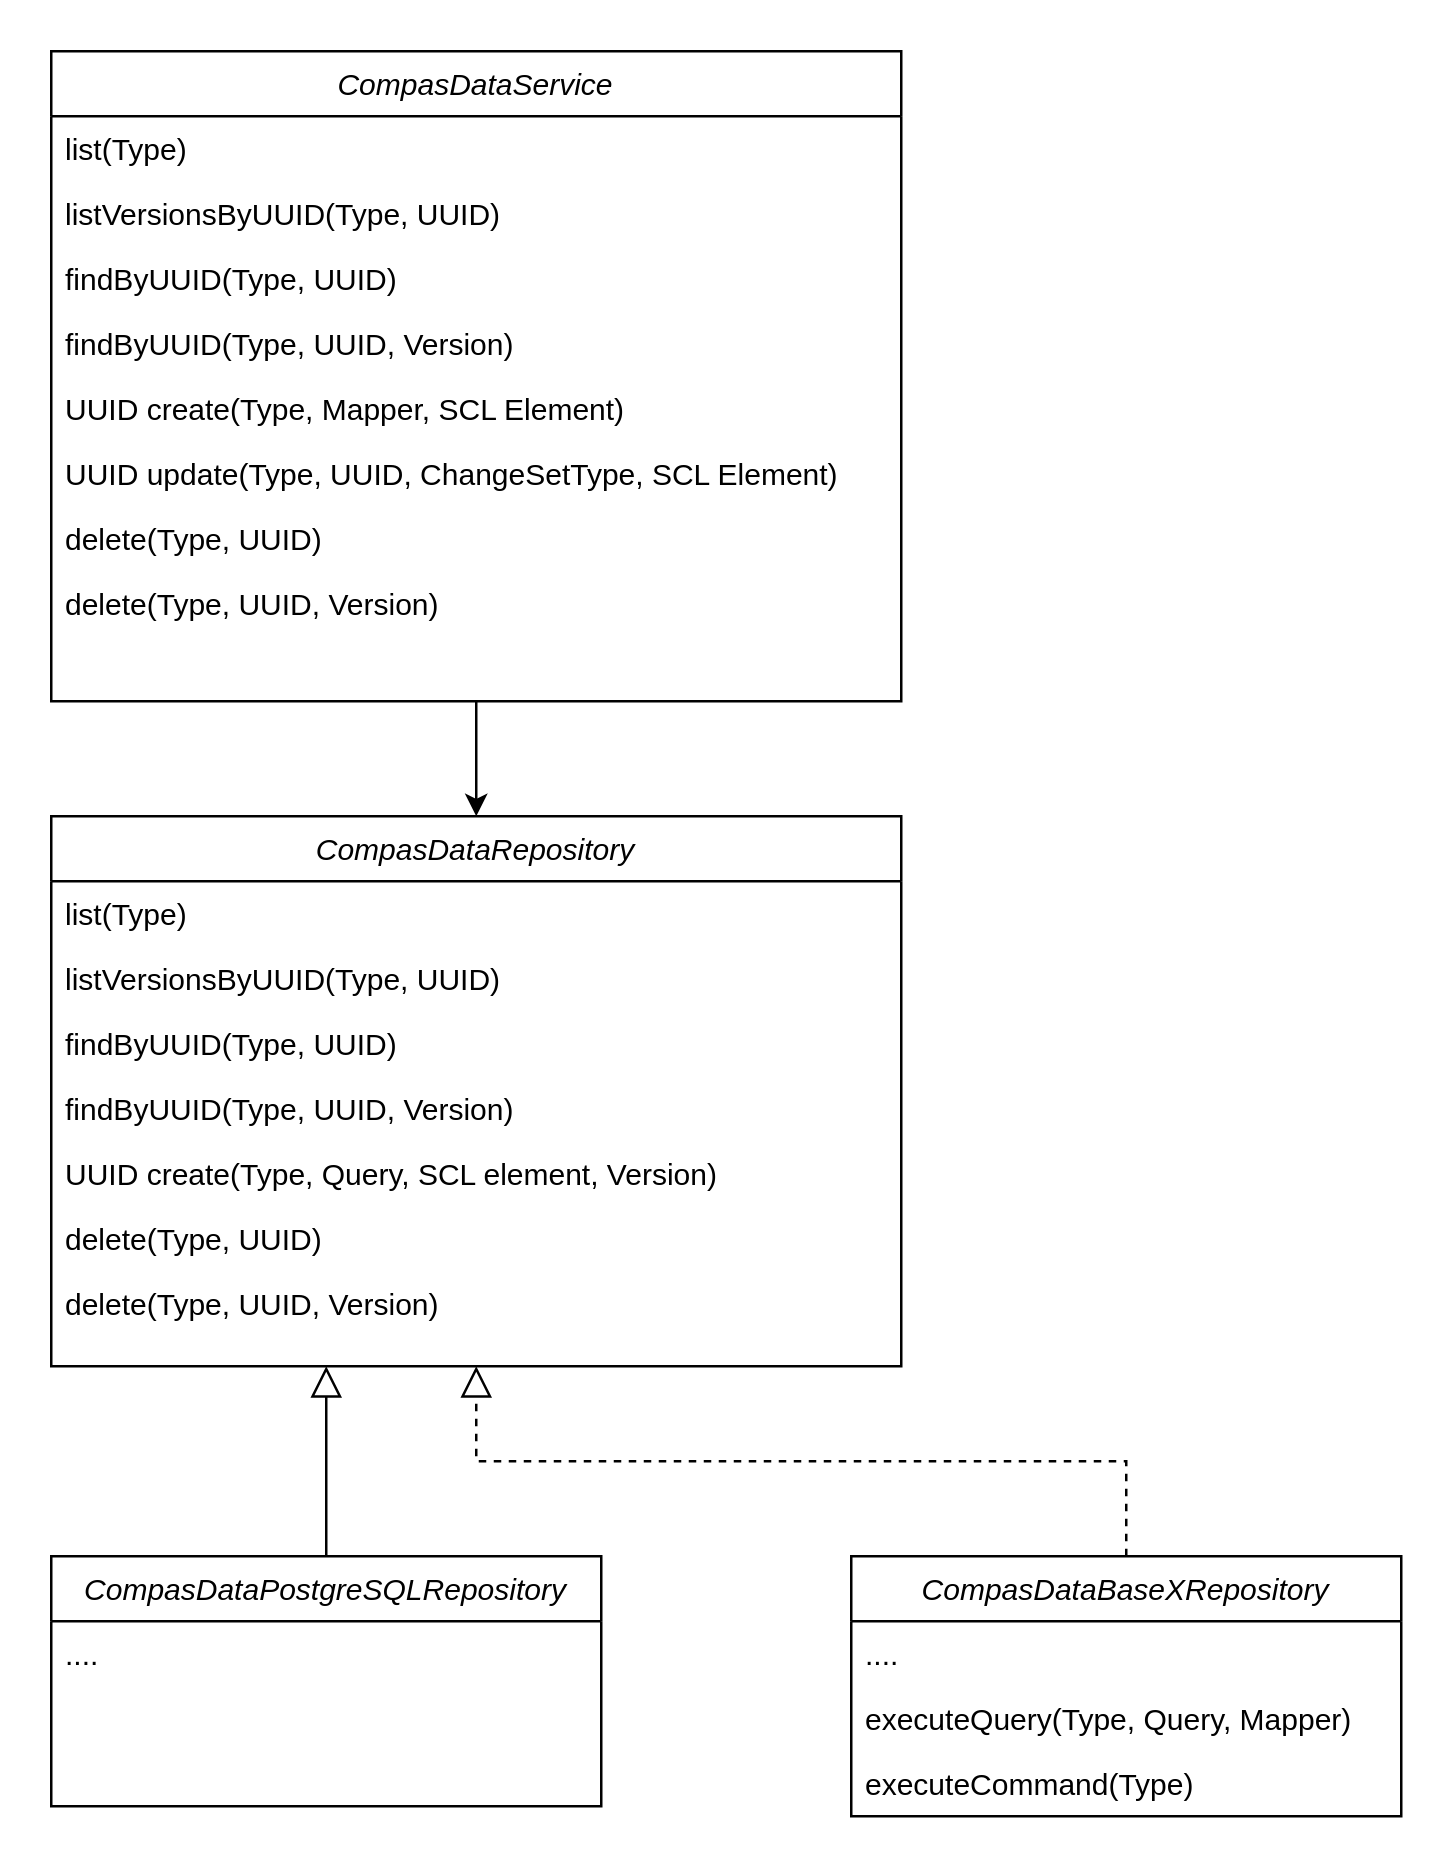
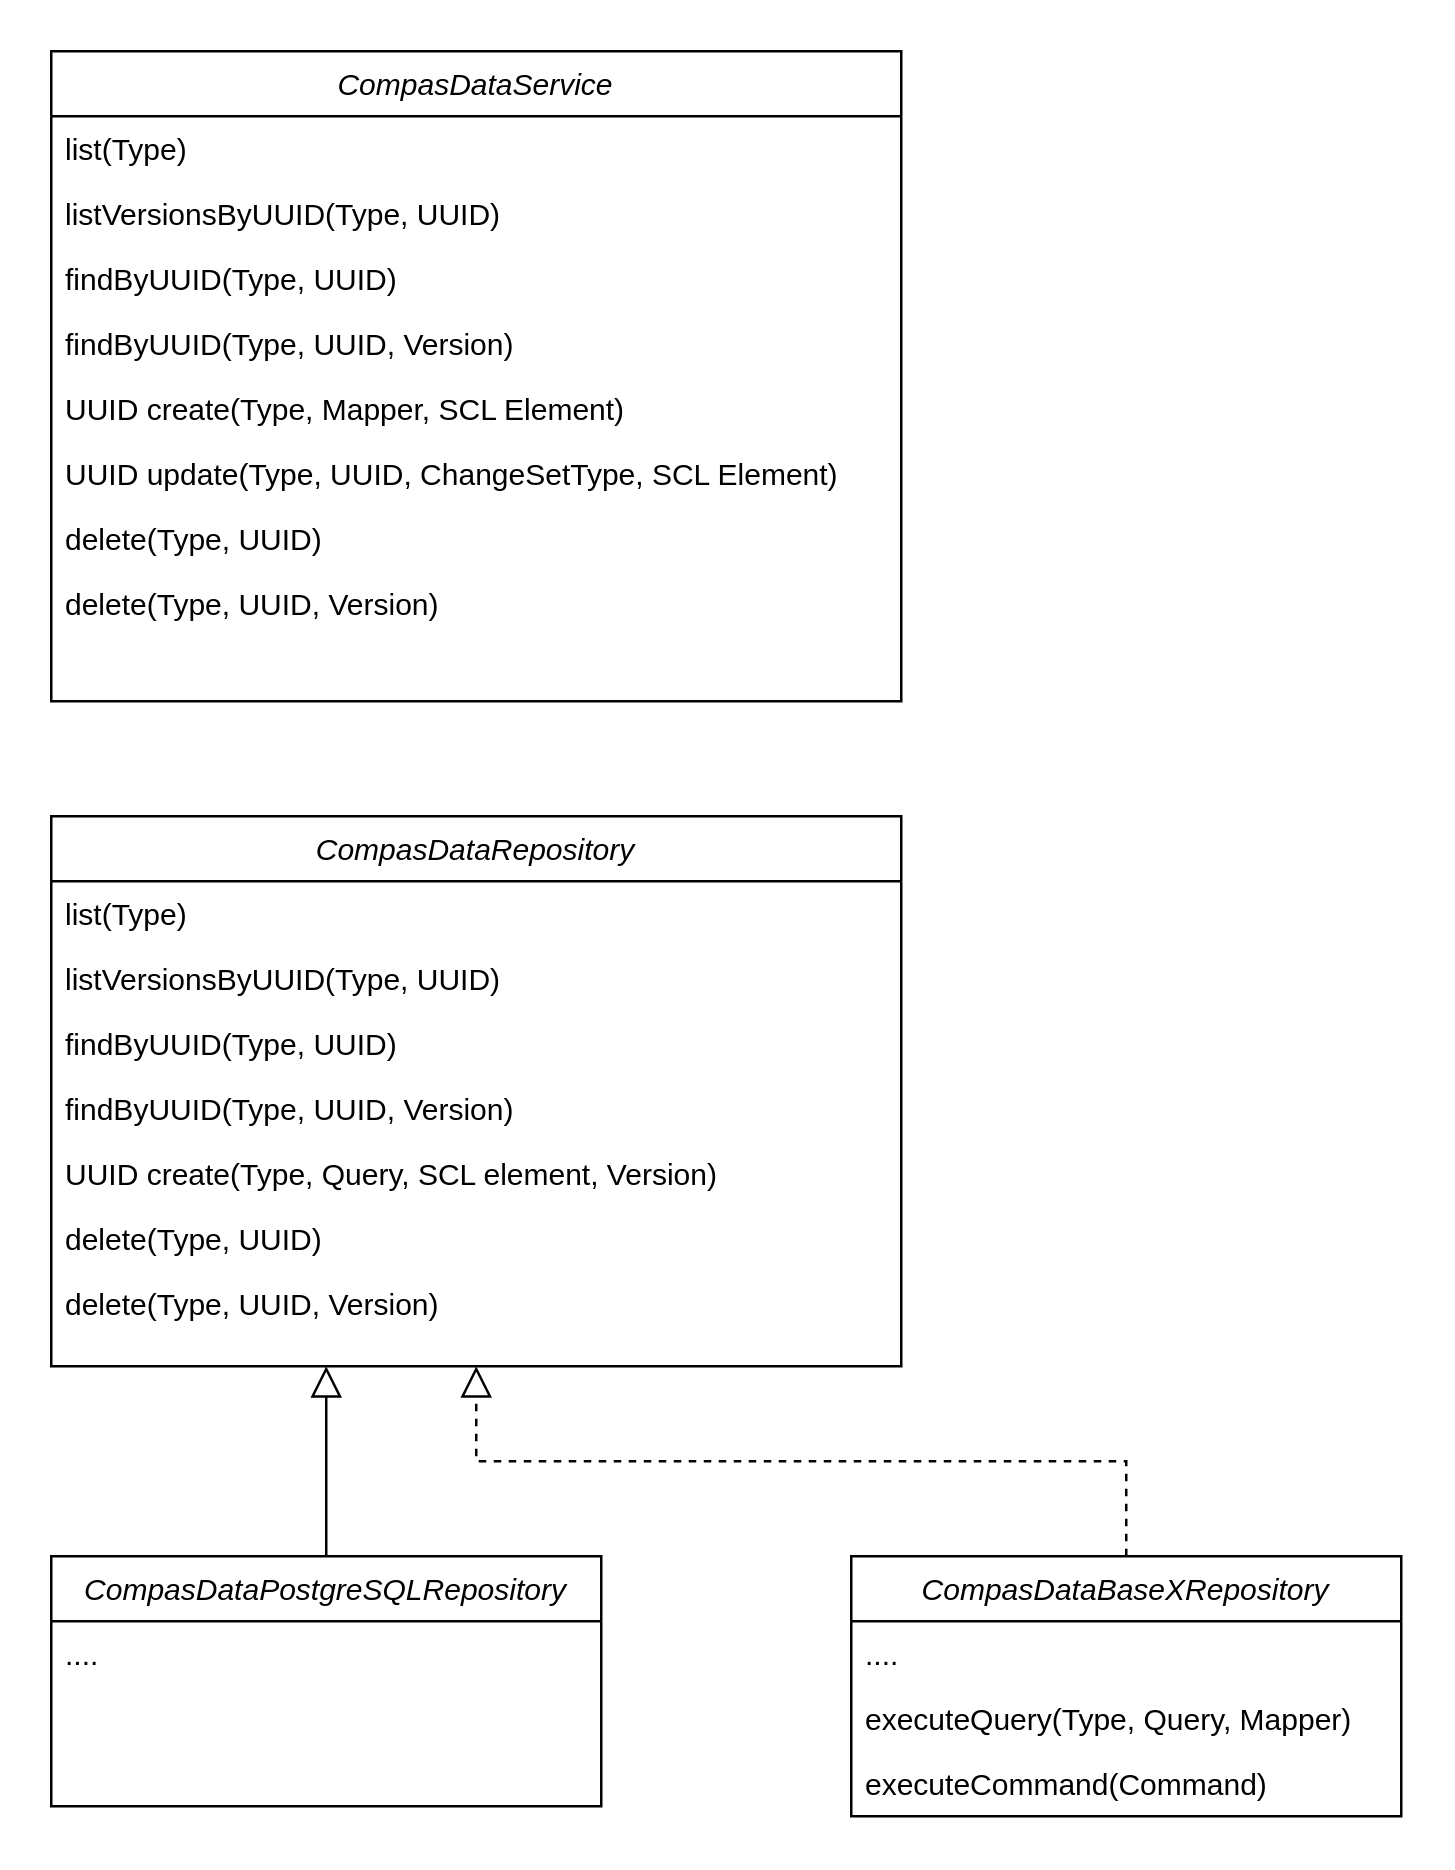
- <mxCell id="2" style="edgeStyle=orthogonalEdgeStyle;rounded=0;orthogonalLoop=1;jettySize=auto;html=1;entryX=0.5;entryY=0;entryDx=0;entryDy=0;" parent="1" source="3" target="18" edge="1"><mxGeometry relative="1" as="geometry" /></mxCell>
- <mxCell id="17" value="executeCommand(Type)" style="text;align=left;verticalAlign=top;spacingLeft=4;spacingRight=4;overflow=hidden;rotatable=0;points=[[0,0.5],[1,0.5]];portConstraint=eastwest;" parent="14" vertex="1"><mxGeometry y="78" width="220" height="26" as="geometry" /></mxCell>
+ <mxCell id="17" value="executeCommand(Command)" style="text;align=left;verticalAlign=top;spacingLeft=4;spacingRight=4;overflow=hidden;rotatable=0;points=[[0,0.5],[1,0.5]];portConstraint=eastwest;" parent="14" vertex="1"><mxGeometry y="78" width="220" height="26" as="geometry" /></mxCell>
